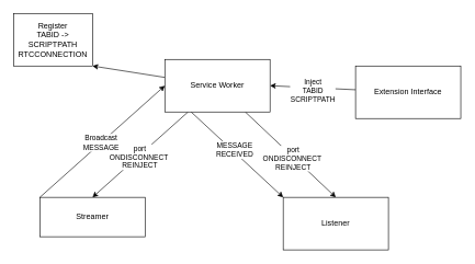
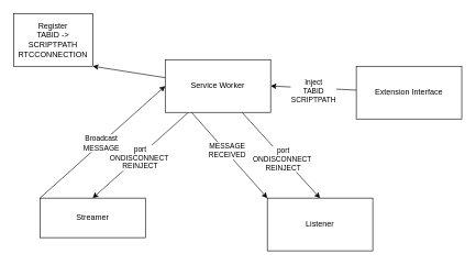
- <mxCell id="16" value="Listener" style="rounded=0;whiteSpace=wrap;html=1;" vertex="1" parent="1"><mxGeometry x="430" y="300" width="160" height="80" as="geometry" /></mxCell>
+ <mxCell id="16" value="Listener" style="rounded=0;whiteSpace=wrap;html=1;" vertex="1" parent="1"><mxGeometry x="405" y="300" width="160" height="80" as="geometry" /></mxCell>
